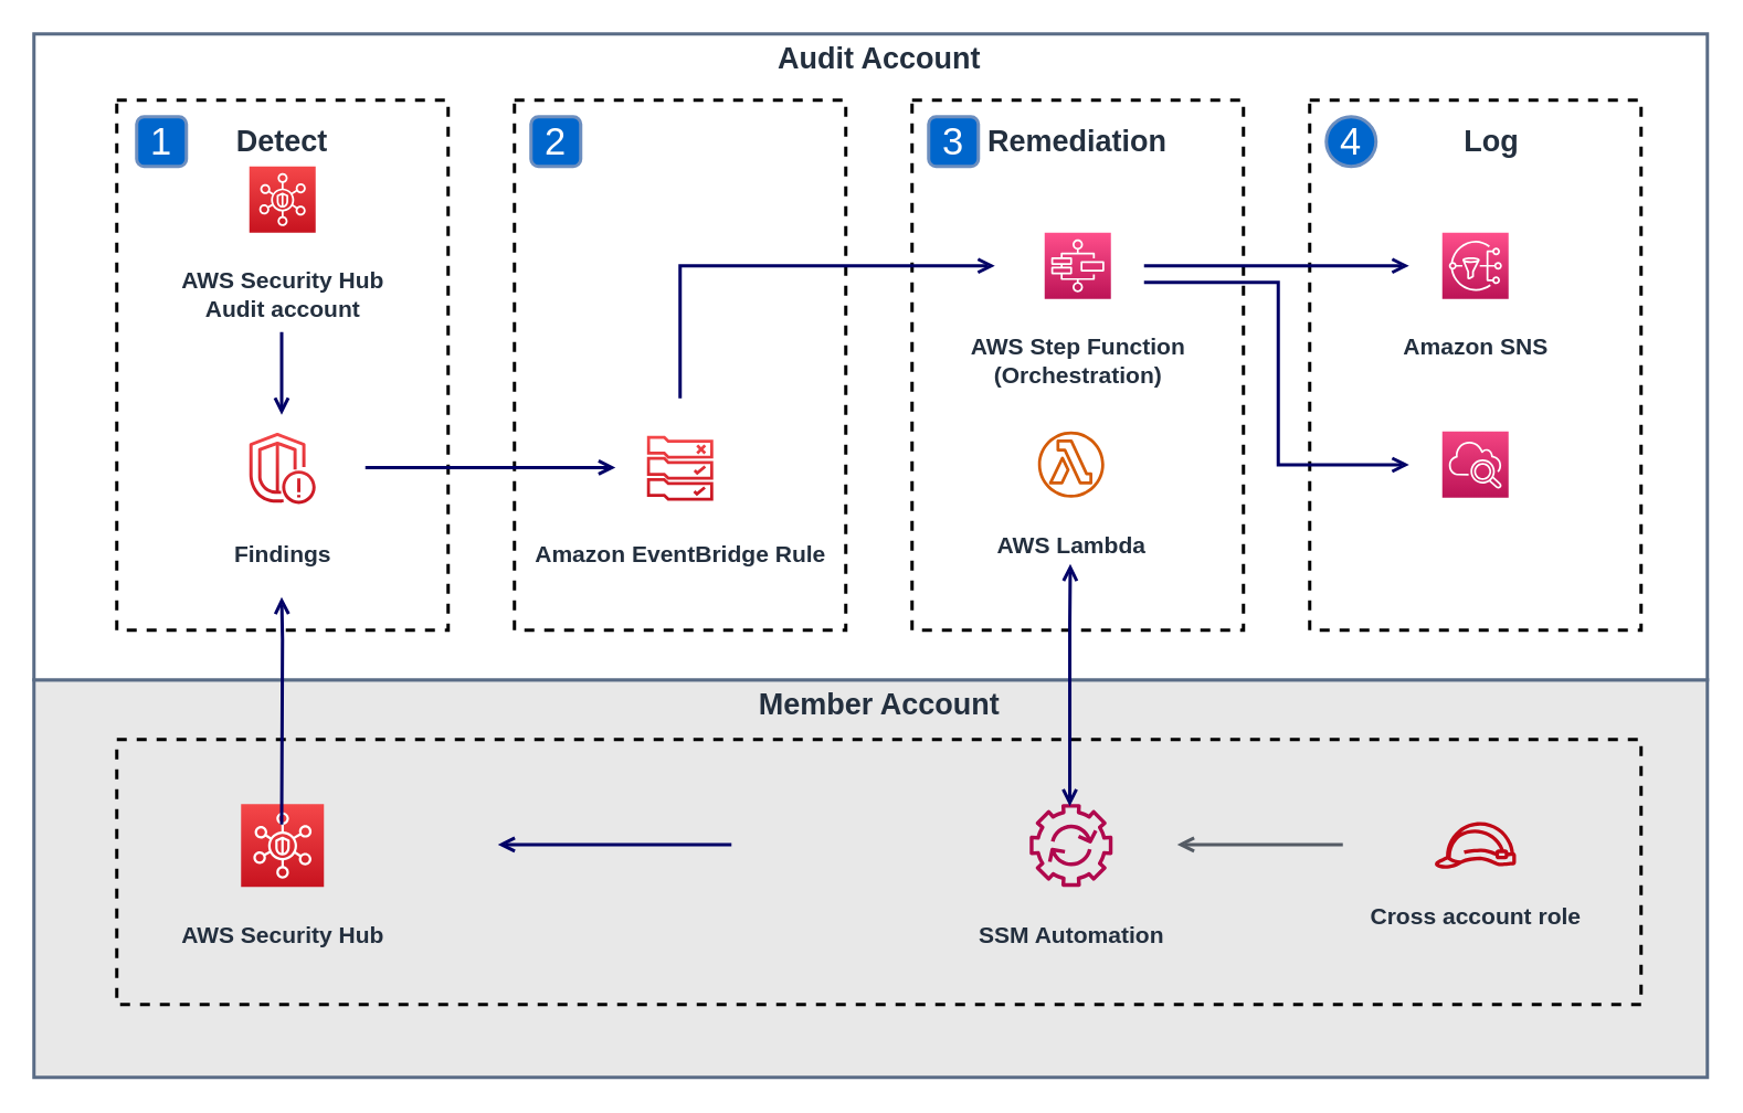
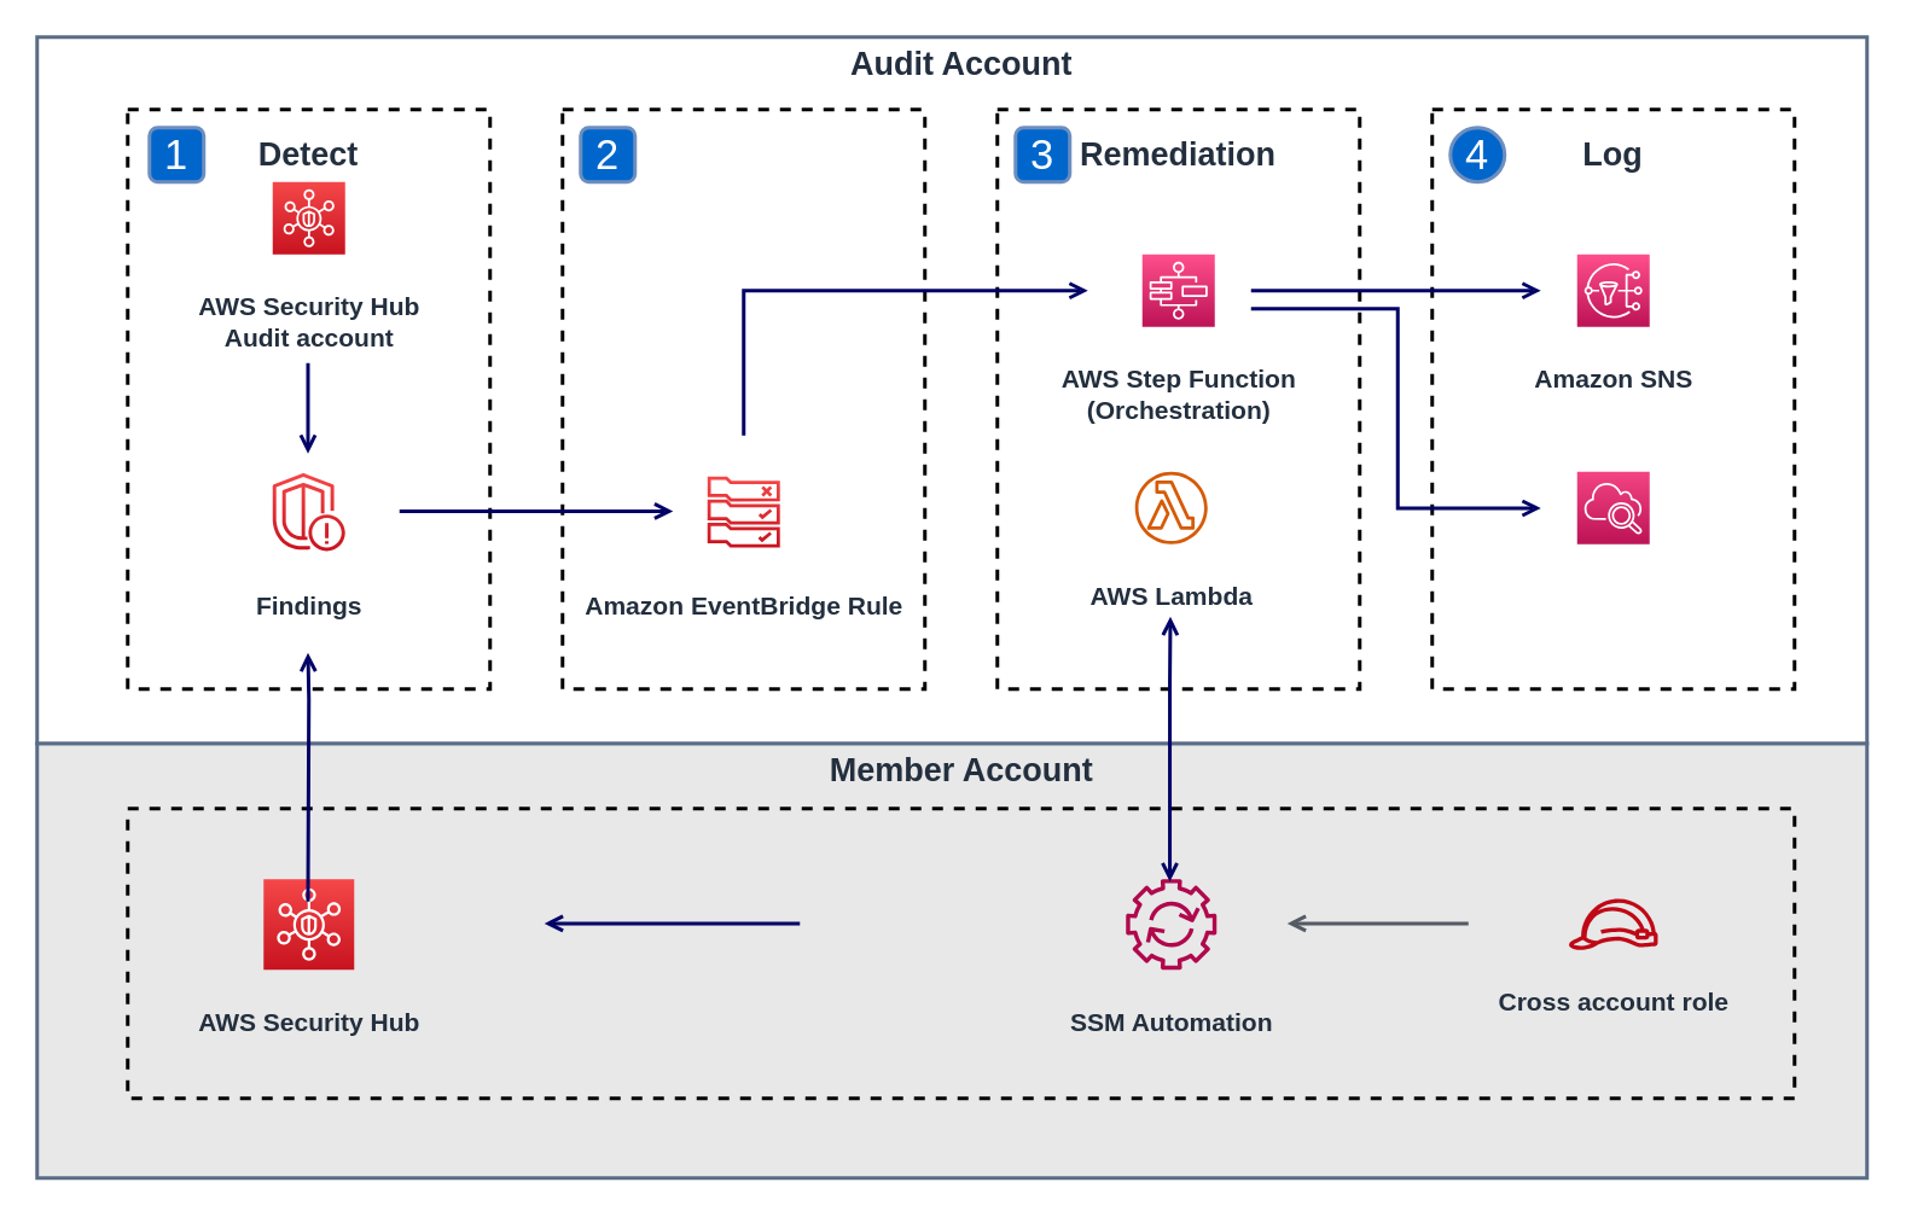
- <mxCell id="17" value="&lt;h2&gt;Log&lt;/h2&gt;" style="text;html=1;strokeColor=none;fillColor=none;align=center;verticalAlign=middle;whiteSpace=wrap;rounded=0;dashed=0;sketch=0;pointerEvents=1;fontFamily=Helvetica;fontSize=12;fontColor=#232F3E;" vertex="1" parent="1"><mxGeometry x="870" y="70" width="60" height="30" as="geometry" /></mxCell>
+ <mxCell id="17" value="&lt;h2&gt;Log&lt;/h2&gt;" style="text;html=1;strokeColor=none;fillColor=none;align=center;verticalAlign=middle;whiteSpace=wrap;rounded=0;dashed=0;sketch=0;pointerEvents=1;fontFamily=Helvetica;fontSize=12;fontColor=#232F3E;" vertex="1" parent="1"><mxGeometry x="860" y="70" width="60" height="30" as="geometry" /></mxCell>
